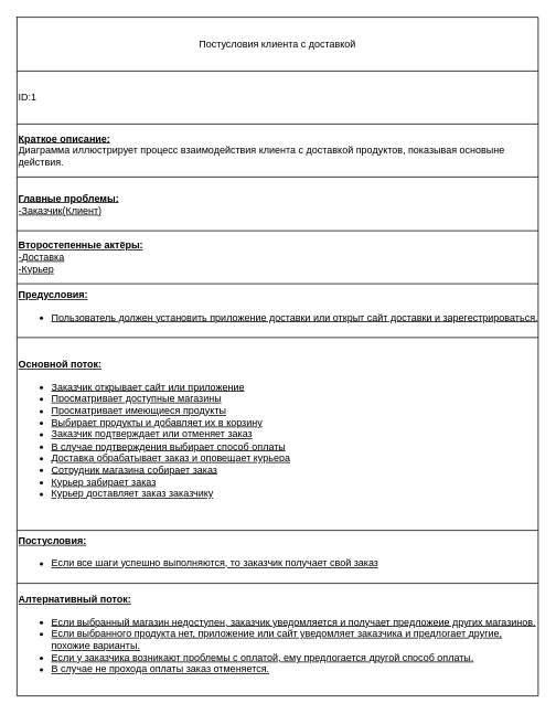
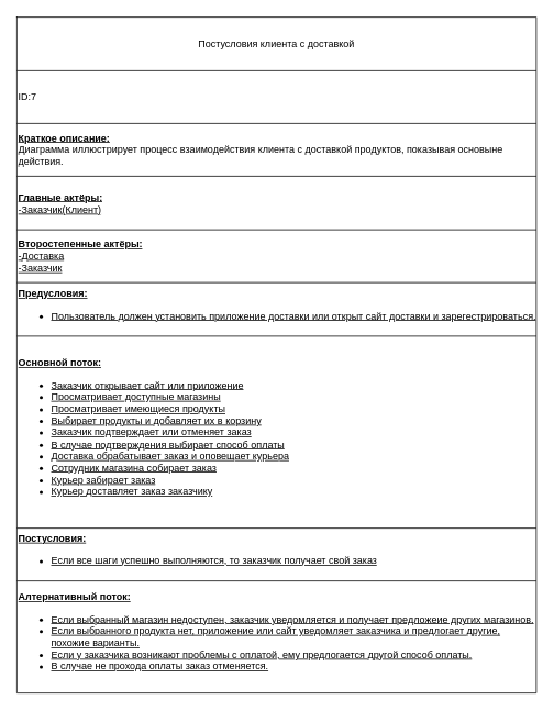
- <mxCell id="6" value="ID:1" style="shape=partialRectangle;html=1;whiteSpace=wrap;connectable=0;strokeColor=inherit;overflow=hidden;fillColor=none;top=0;left=0;bottom=0;right=0;pointerEvents=1;align=left;" vertex="1" parent="5"><mxGeometry width="630" height="64" as="geometry"><mxRectangle width="630" height="64" as="alternateBounds" /></mxGeometry></mxCell>
+ <mxCell id="6" value="ID:7" style="shape=partialRectangle;html=1;whiteSpace=wrap;connectable=0;strokeColor=inherit;overflow=hidden;fillColor=none;top=0;left=0;bottom=0;right=0;pointerEvents=1;align=left;" vertex="1" parent="5"><mxGeometry width="630" height="64" as="geometry"><mxRectangle width="630" height="64" as="alternateBounds" /></mxGeometry></mxCell>
- <mxCell id="10" value="Главные проблемы:&lt;div&gt;&lt;span style=&quot;font-weight: normal;&quot;&gt;-Заказчик(Клиент)&lt;/span&gt;&lt;/div&gt;" style="shape=partialRectangle;html=1;whiteSpace=wrap;connectable=0;strokeColor=inherit;overflow=hidden;fillColor=none;top=0;left=0;bottom=0;right=0;pointerEvents=1;align=left;fontStyle=5" vertex="1" parent="9"><mxGeometry width="630" height="65" as="geometry"><mxRectangle width="630" height="65" as="alternateBounds" /></mxGeometry></mxCell>
+ <mxCell id="10" value="Главные актёры:&lt;div&gt;&lt;span style=&quot;font-weight: normal;&quot;&gt;-Заказчик(Клиент)&lt;/span&gt;&lt;/div&gt;" style="shape=partialRectangle;html=1;whiteSpace=wrap;connectable=0;strokeColor=inherit;overflow=hidden;fillColor=none;top=0;left=0;bottom=0;right=0;pointerEvents=1;align=left;fontStyle=5" vertex="1" parent="9"><mxGeometry width="630" height="65" as="geometry"><mxRectangle width="630" height="65" as="alternateBounds" /></mxGeometry></mxCell>
- <mxCell id="12" value="Второстепенные актёры:&lt;div&gt;&lt;span style=&quot;font-weight: normal;&quot;&gt;-Доставка&lt;/span&gt;&lt;/div&gt;&lt;div&gt;&lt;span style=&quot;font-weight: normal;&quot;&gt;-Курьер&lt;/span&gt;&lt;/div&gt;" style="shape=partialRectangle;html=1;whiteSpace=wrap;connectable=0;strokeColor=inherit;overflow=hidden;fillColor=none;top=0;left=0;bottom=0;right=0;pointerEvents=1;align=left;fontStyle=5" vertex="1" parent="11"><mxGeometry width="630" height="64" as="geometry"><mxRectangle width="630" height="64" as="alternateBounds" /></mxGeometry></mxCell>
+ <mxCell id="12" value="Второстепенные актёры:&lt;div&gt;&lt;span style=&quot;font-weight: normal;&quot;&gt;-Доставка&lt;/span&gt;&lt;/div&gt;&lt;div&gt;&lt;span style=&quot;font-weight: normal;&quot;&gt;-Заказчик&lt;/span&gt;&lt;/div&gt;" style="shape=partialRectangle;html=1;whiteSpace=wrap;connectable=0;strokeColor=inherit;overflow=hidden;fillColor=none;top=0;left=0;bottom=0;right=0;pointerEvents=1;align=left;fontStyle=5" vertex="1" parent="11"><mxGeometry width="630" height="64" as="geometry"><mxRectangle width="630" height="64" as="alternateBounds" /></mxGeometry></mxCell>
